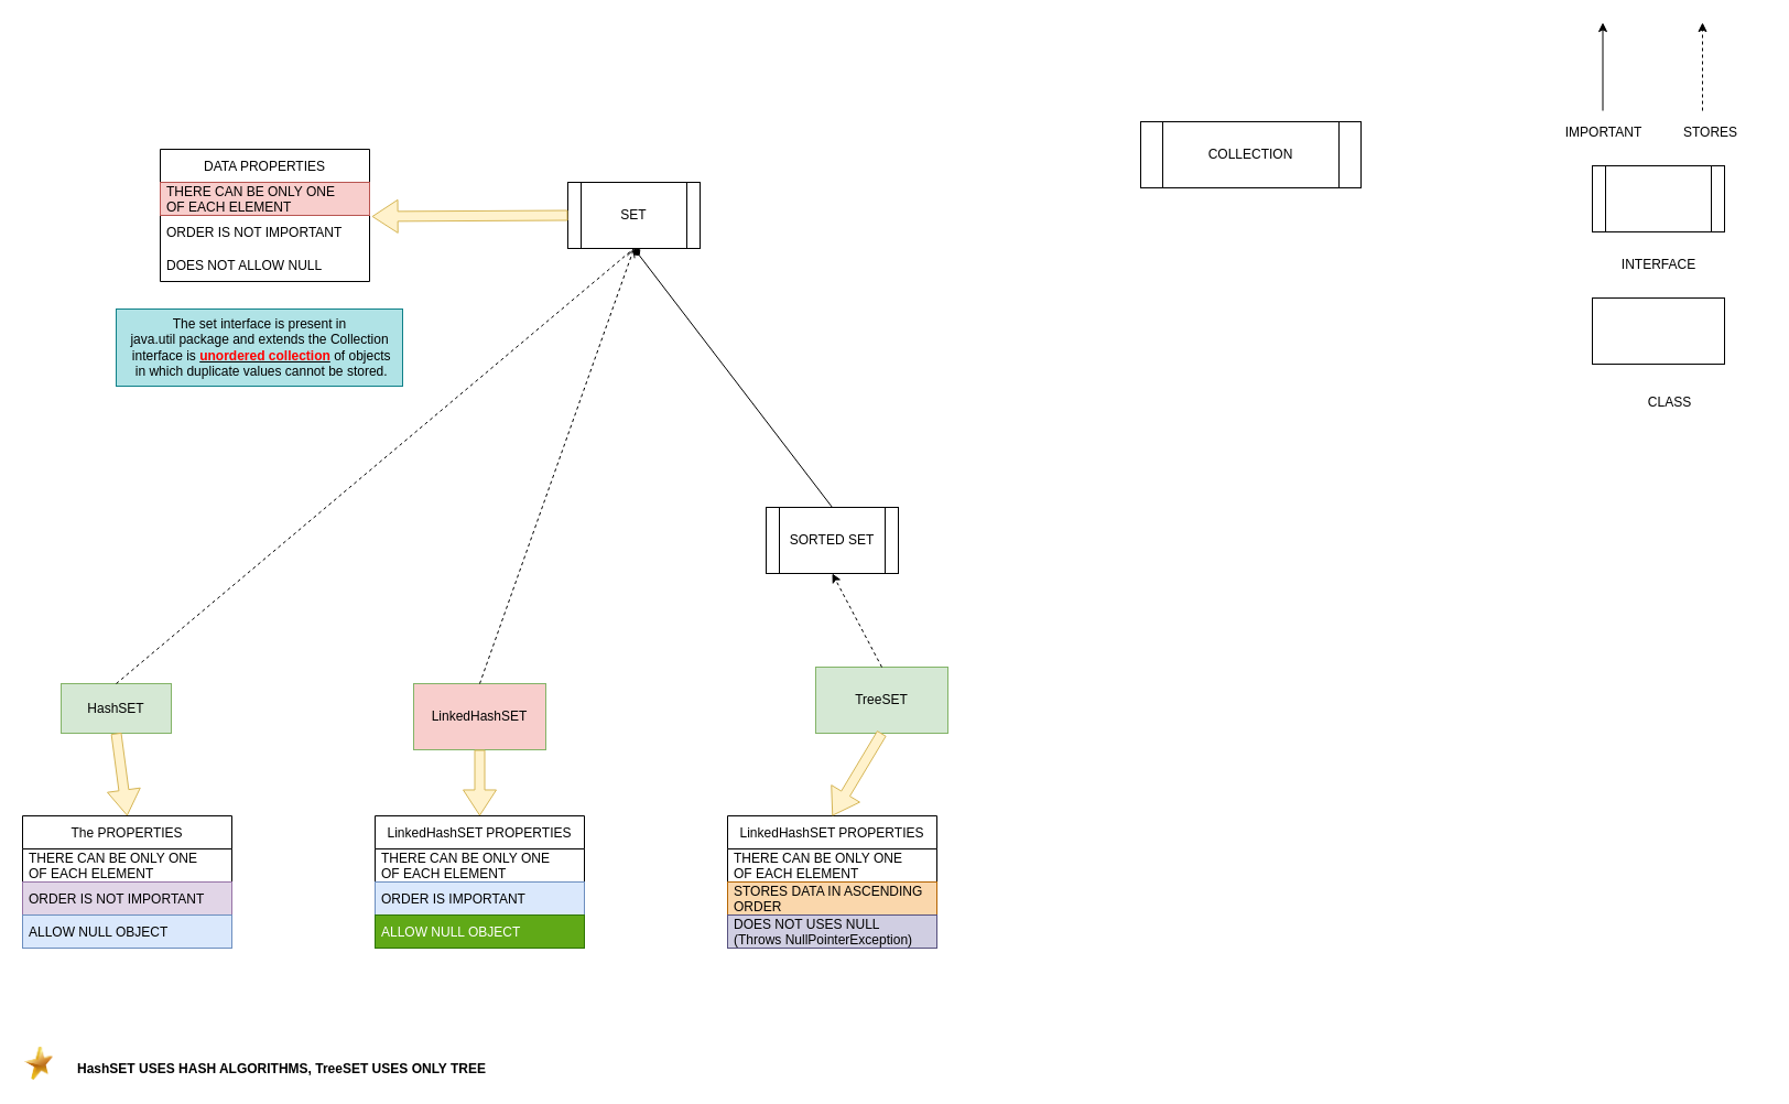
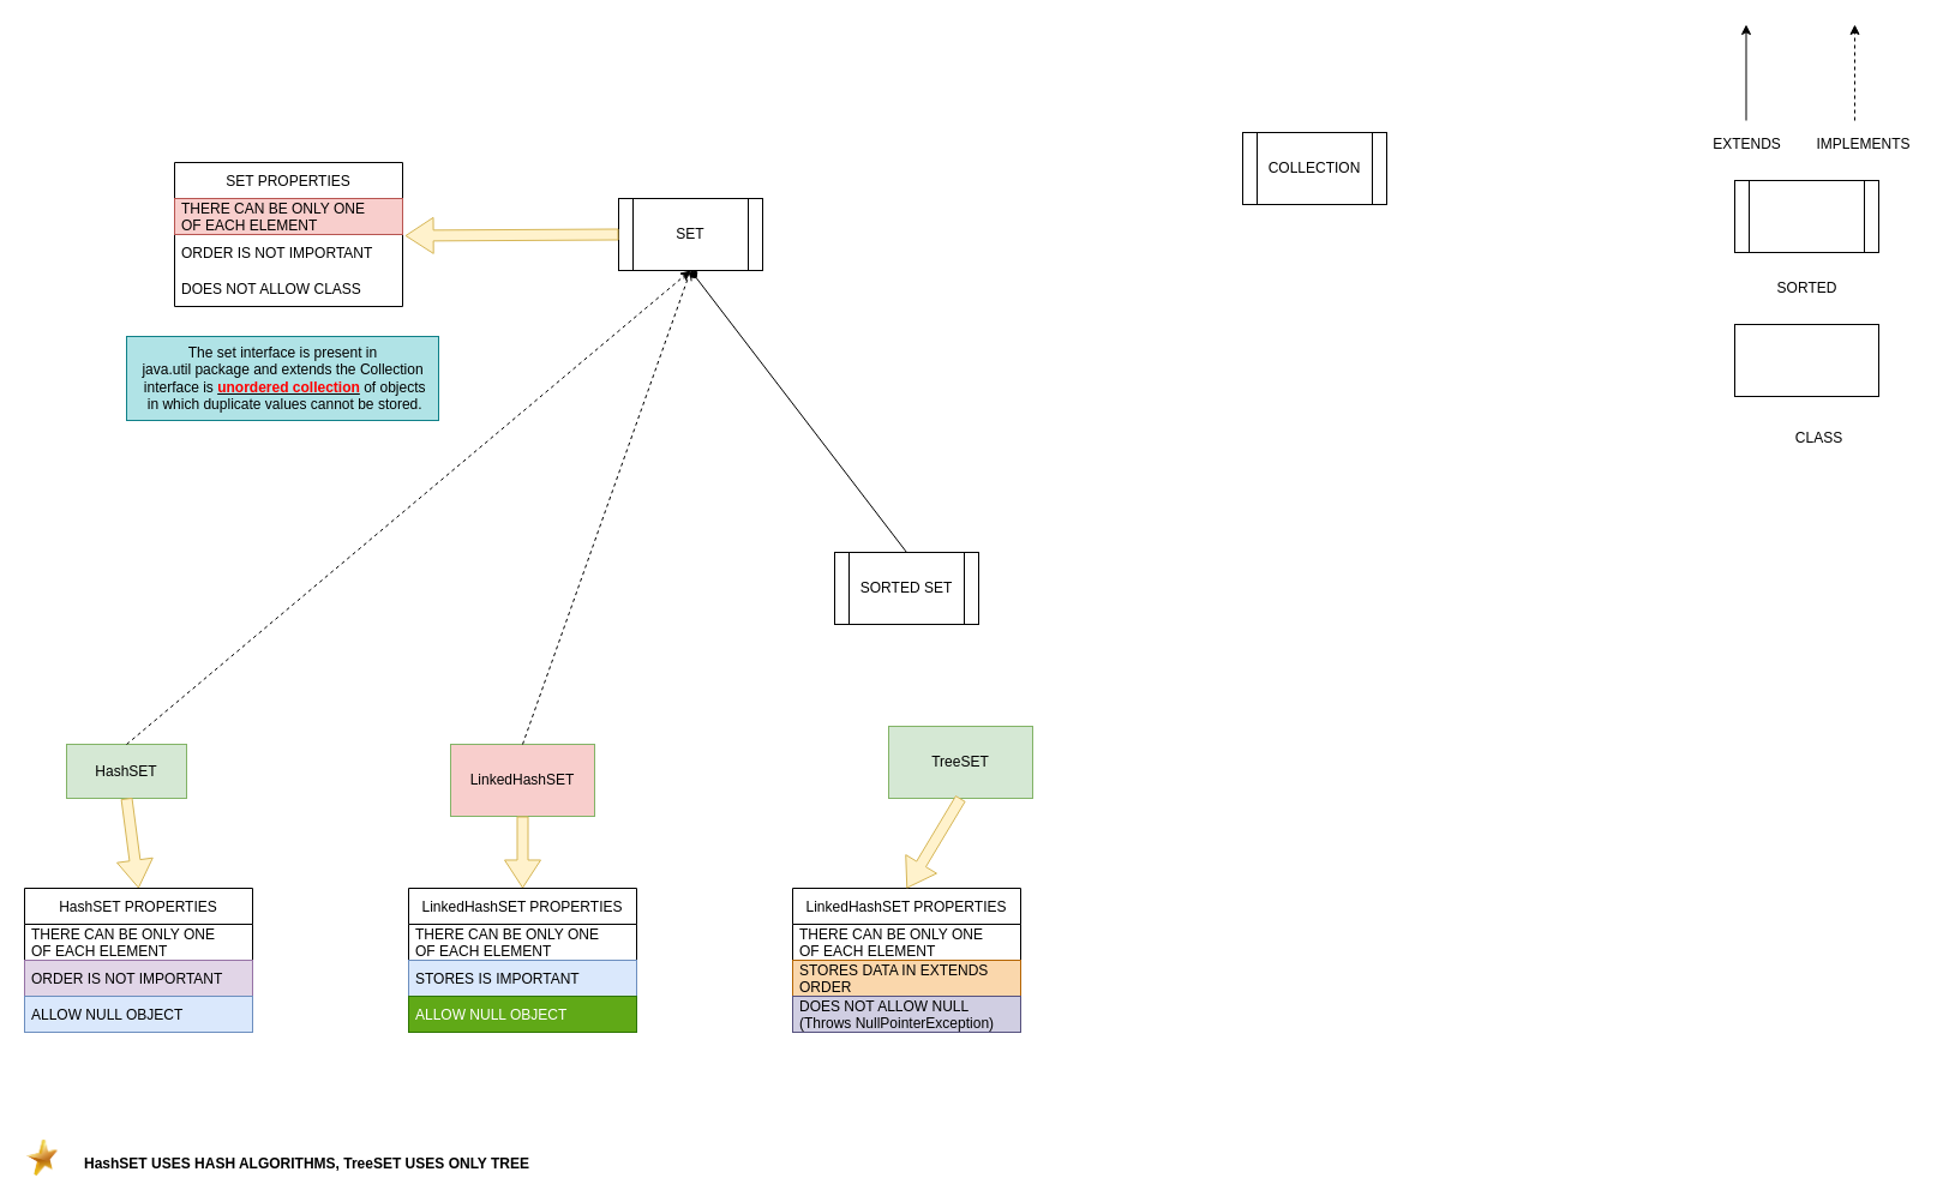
- <mxCell id="10" value="IMPORTANT&lt;br&gt;" style="text;html=1;align=center;verticalAlign=middle;resizable=0;points=[];autosize=1;strokeColor=none;fillColor=none;" vertex="1" parent="1"><mxGeometry x="1415" y="105" width="80" height="30" as="geometry" /></mxCell>
+ <mxCell id="10" value="EXTENDS&lt;br&gt;" style="text;html=1;align=center;verticalAlign=middle;resizable=0;points=[];autosize=1;strokeColor=none;fillColor=none;" vertex="1" parent="1"><mxGeometry x="1415" y="105" width="80" height="30" as="geometry" /></mxCell>
- <mxCell id="11" value="STORES&lt;br&gt;" style="text;html=1;align=center;verticalAlign=middle;resizable=0;points=[];autosize=1;strokeColor=none;fillColor=none;" vertex="1" parent="1"><mxGeometry x="1502" y="105" width="100" height="30" as="geometry" /></mxCell>
+ <mxCell id="11" value="IMPLEMENTS&lt;br&gt;" style="text;html=1;align=center;verticalAlign=middle;resizable=0;points=[];autosize=1;strokeColor=none;fillColor=none;" vertex="1" parent="1"><mxGeometry x="1502" y="105" width="100" height="30" as="geometry" /></mxCell>
- <mxCell id="2" value="COLLECTION" style="shape=process;whiteSpace=wrap;html=1;backgroundOutline=1;" vertex="1" parent="1"><mxGeometry x="1035" y="110" width="200" height="60" as="geometry" /></mxCell>
+ <mxCell id="2" value="COLLECTION" style="shape=process;whiteSpace=wrap;html=1;backgroundOutline=1;" vertex="1" parent="1"><mxGeometry x="1035" y="110" width="120" height="60" as="geometry" /></mxCell>
- <mxCell id="20" value="DATA PROPERTIES" style="swimlane;fontStyle=0;childLayout=stackLayout;horizontal=1;startSize=30;horizontalStack=0;resizeParent=1;resizeParentMax=0;resizeLast=0;collapsible=1;marginBottom=0;" vertex="1" parent="1"><mxGeometry x="145" y="135" width="190" height="120" as="geometry"><mxRectangle x="-630" y="245" width="60" height="30" as="alternateBounds" /></mxGeometry></mxCell>
+ <mxCell id="20" value="SET PROPERTIES" style="swimlane;fontStyle=0;childLayout=stackLayout;horizontal=1;startSize=30;horizontalStack=0;resizeParent=1;resizeParentMax=0;resizeLast=0;collapsible=1;marginBottom=0;" vertex="1" parent="1"><mxGeometry x="145" y="135" width="190" height="120" as="geometry"><mxRectangle x="-630" y="245" width="60" height="30" as="alternateBounds" /></mxGeometry></mxCell>
- <mxCell id="17" value="" style="endArrow=none;html=1;rounded=0;entryX=0.5;entryY=1;entryDx=0;entryDy=0;exitX=0.5;exitY=0;exitDx=0;exitDy=0;dashed=1;" edge="1" parent="1" source="4" target="3"><mxGeometry width="50" height="50" relative="1" as="geometry"><mxPoint x="362" y="480" as="sourcePoint" /><mxPoint x="412" y="430" as="targetPoint" /></mxGeometry></mxCell>
+ <mxCell id="17" value="" style="endArrow=classic;html=1;rounded=0;entryX=0.5;entryY=1;entryDx=0;entryDy=0;exitX=0.5;exitY=0;exitDx=0;exitDy=0;dashed=1;" edge="1" parent="1" source="4" target="3"><mxGeometry width="50" height="50" relative="1" as="geometry"><mxPoint x="362" y="480" as="sourcePoint" /><mxPoint x="412" y="430" as="targetPoint" /></mxGeometry></mxCell>
- <mxCell id="23" value="DOES NOT ALLOW NULL" style="text;strokeColor=none;fillColor=none;align=left;verticalAlign=middle;spacingLeft=4;spacingRight=4;overflow=hidden;points=[[0,0.5],[1,0.5]];portConstraint=eastwest;rotatable=0;" vertex="1" parent="20"><mxGeometry y="90" width="190" height="30" as="geometry" /></mxCell>
+ <mxCell id="23" value="DOES NOT ALLOW CLASS" style="text;strokeColor=none;fillColor=none;align=left;verticalAlign=middle;spacingLeft=4;spacingRight=4;overflow=hidden;points=[[0,0.5],[1,0.5]];portConstraint=eastwest;rotatable=0;" vertex="1" parent="20"><mxGeometry y="90" width="190" height="30" as="geometry" /></mxCell>
- <mxCell id="13" value="INTERFACE" style="text;html=1;align=center;verticalAlign=middle;resizable=0;points=[];autosize=1;strokeColor=none;fillColor=none;" vertex="1" parent="1"><mxGeometry x="1460" y="225" width="90" height="30" as="geometry" /></mxCell>
+ <mxCell id="13" value="SORTED" style="text;html=1;align=center;verticalAlign=middle;resizable=0;points=[];autosize=1;strokeColor=none;fillColor=none;" vertex="1" parent="1"><mxGeometry x="1460" y="225" width="90" height="30" as="geometry" /></mxCell>
- <mxCell id="19" value="" style="endArrow=classic;html=1;rounded=0;dashed=1;entryX=0.5;entryY=1;entryDx=0;entryDy=0;exitX=0.5;exitY=0;exitDx=0;exitDy=0;" edge="1" parent="1" source="7" target="6"><mxGeometry width="50" height="50" relative="1" as="geometry"><mxPoint x="925" y="490" as="sourcePoint" /><mxPoint x="975" y="440" as="targetPoint" /></mxGeometry></mxCell>
- <mxCell id="25" value="The PROPERTIES" style="swimlane;fontStyle=0;childLayout=stackLayout;horizontal=1;startSize=30;horizontalStack=0;resizeParent=1;resizeParentMax=0;resizeLast=0;collapsible=1;marginBottom=0;" vertex="1" parent="1"><mxGeometry x="20" y="740" width="190" height="120" as="geometry" /></mxCell>
+ <mxCell id="25" value="HashSET PROPERTIES" style="swimlane;fontStyle=0;childLayout=stackLayout;horizontal=1;startSize=30;horizontalStack=0;resizeParent=1;resizeParentMax=0;resizeLast=0;collapsible=1;marginBottom=0;" vertex="1" parent="1"><mxGeometry x="20" y="740" width="190" height="120" as="geometry" /></mxCell>
- <mxCell id="35" value="STORES DATA IN ASCENDING&#10;ORDER" style="text;strokeColor=#b46504;fillColor=#fad7ac;align=left;verticalAlign=middle;spacingLeft=4;spacingRight=4;overflow=hidden;points=[[0,0.5],[1,0.5]];portConstraint=eastwest;rotatable=0;" vertex="1" parent="33"><mxGeometry y="60" width="190" height="30" as="geometry" /></mxCell>
+ <mxCell id="35" value="STORES DATA IN EXTENDS&#10;ORDER" style="text;strokeColor=#b46504;fillColor=#fad7ac;align=left;verticalAlign=middle;spacingLeft=4;spacingRight=4;overflow=hidden;points=[[0,0.5],[1,0.5]];portConstraint=eastwest;rotatable=0;" vertex="1" parent="33"><mxGeometry y="60" width="190" height="30" as="geometry" /></mxCell>
- <mxCell id="31" value="ORDER IS IMPORTANT" style="text;strokeColor=#6c8ebf;fillColor=#dae8fc;align=left;verticalAlign=middle;spacingLeft=4;spacingRight=4;overflow=hidden;points=[[0,0.5],[1,0.5]];portConstraint=eastwest;rotatable=0;" vertex="1" parent="29"><mxGeometry y="60" width="190" height="30" as="geometry" /></mxCell>
+ <mxCell id="31" value="STORES IS IMPORTANT" style="text;strokeColor=#6c8ebf;fillColor=#dae8fc;align=left;verticalAlign=middle;spacingLeft=4;spacingRight=4;overflow=hidden;points=[[0,0.5],[1,0.5]];portConstraint=eastwest;rotatable=0;" vertex="1" parent="29"><mxGeometry y="60" width="190" height="30" as="geometry" /></mxCell>
- <mxCell id="36" value="DOES NOT USES NULL &#10;(Throws NullPointerException)" style="text;strokeColor=#56517e;fillColor=#d0cee2;align=left;verticalAlign=middle;spacingLeft=4;spacingRight=4;overflow=hidden;points=[[0,0.5],[1,0.5]];portConstraint=eastwest;rotatable=0;" vertex="1" parent="33"><mxGeometry y="90" width="190" height="30" as="geometry" /></mxCell>
+ <mxCell id="36" value="DOES NOT ALLOW NULL &#10;(Throws NullPointerException)" style="text;strokeColor=#56517e;fillColor=#d0cee2;align=left;verticalAlign=middle;spacingLeft=4;spacingRight=4;overflow=hidden;points=[[0,0.5],[1,0.5]];portConstraint=eastwest;rotatable=0;" vertex="1" parent="33"><mxGeometry y="90" width="190" height="30" as="geometry" /></mxCell>
